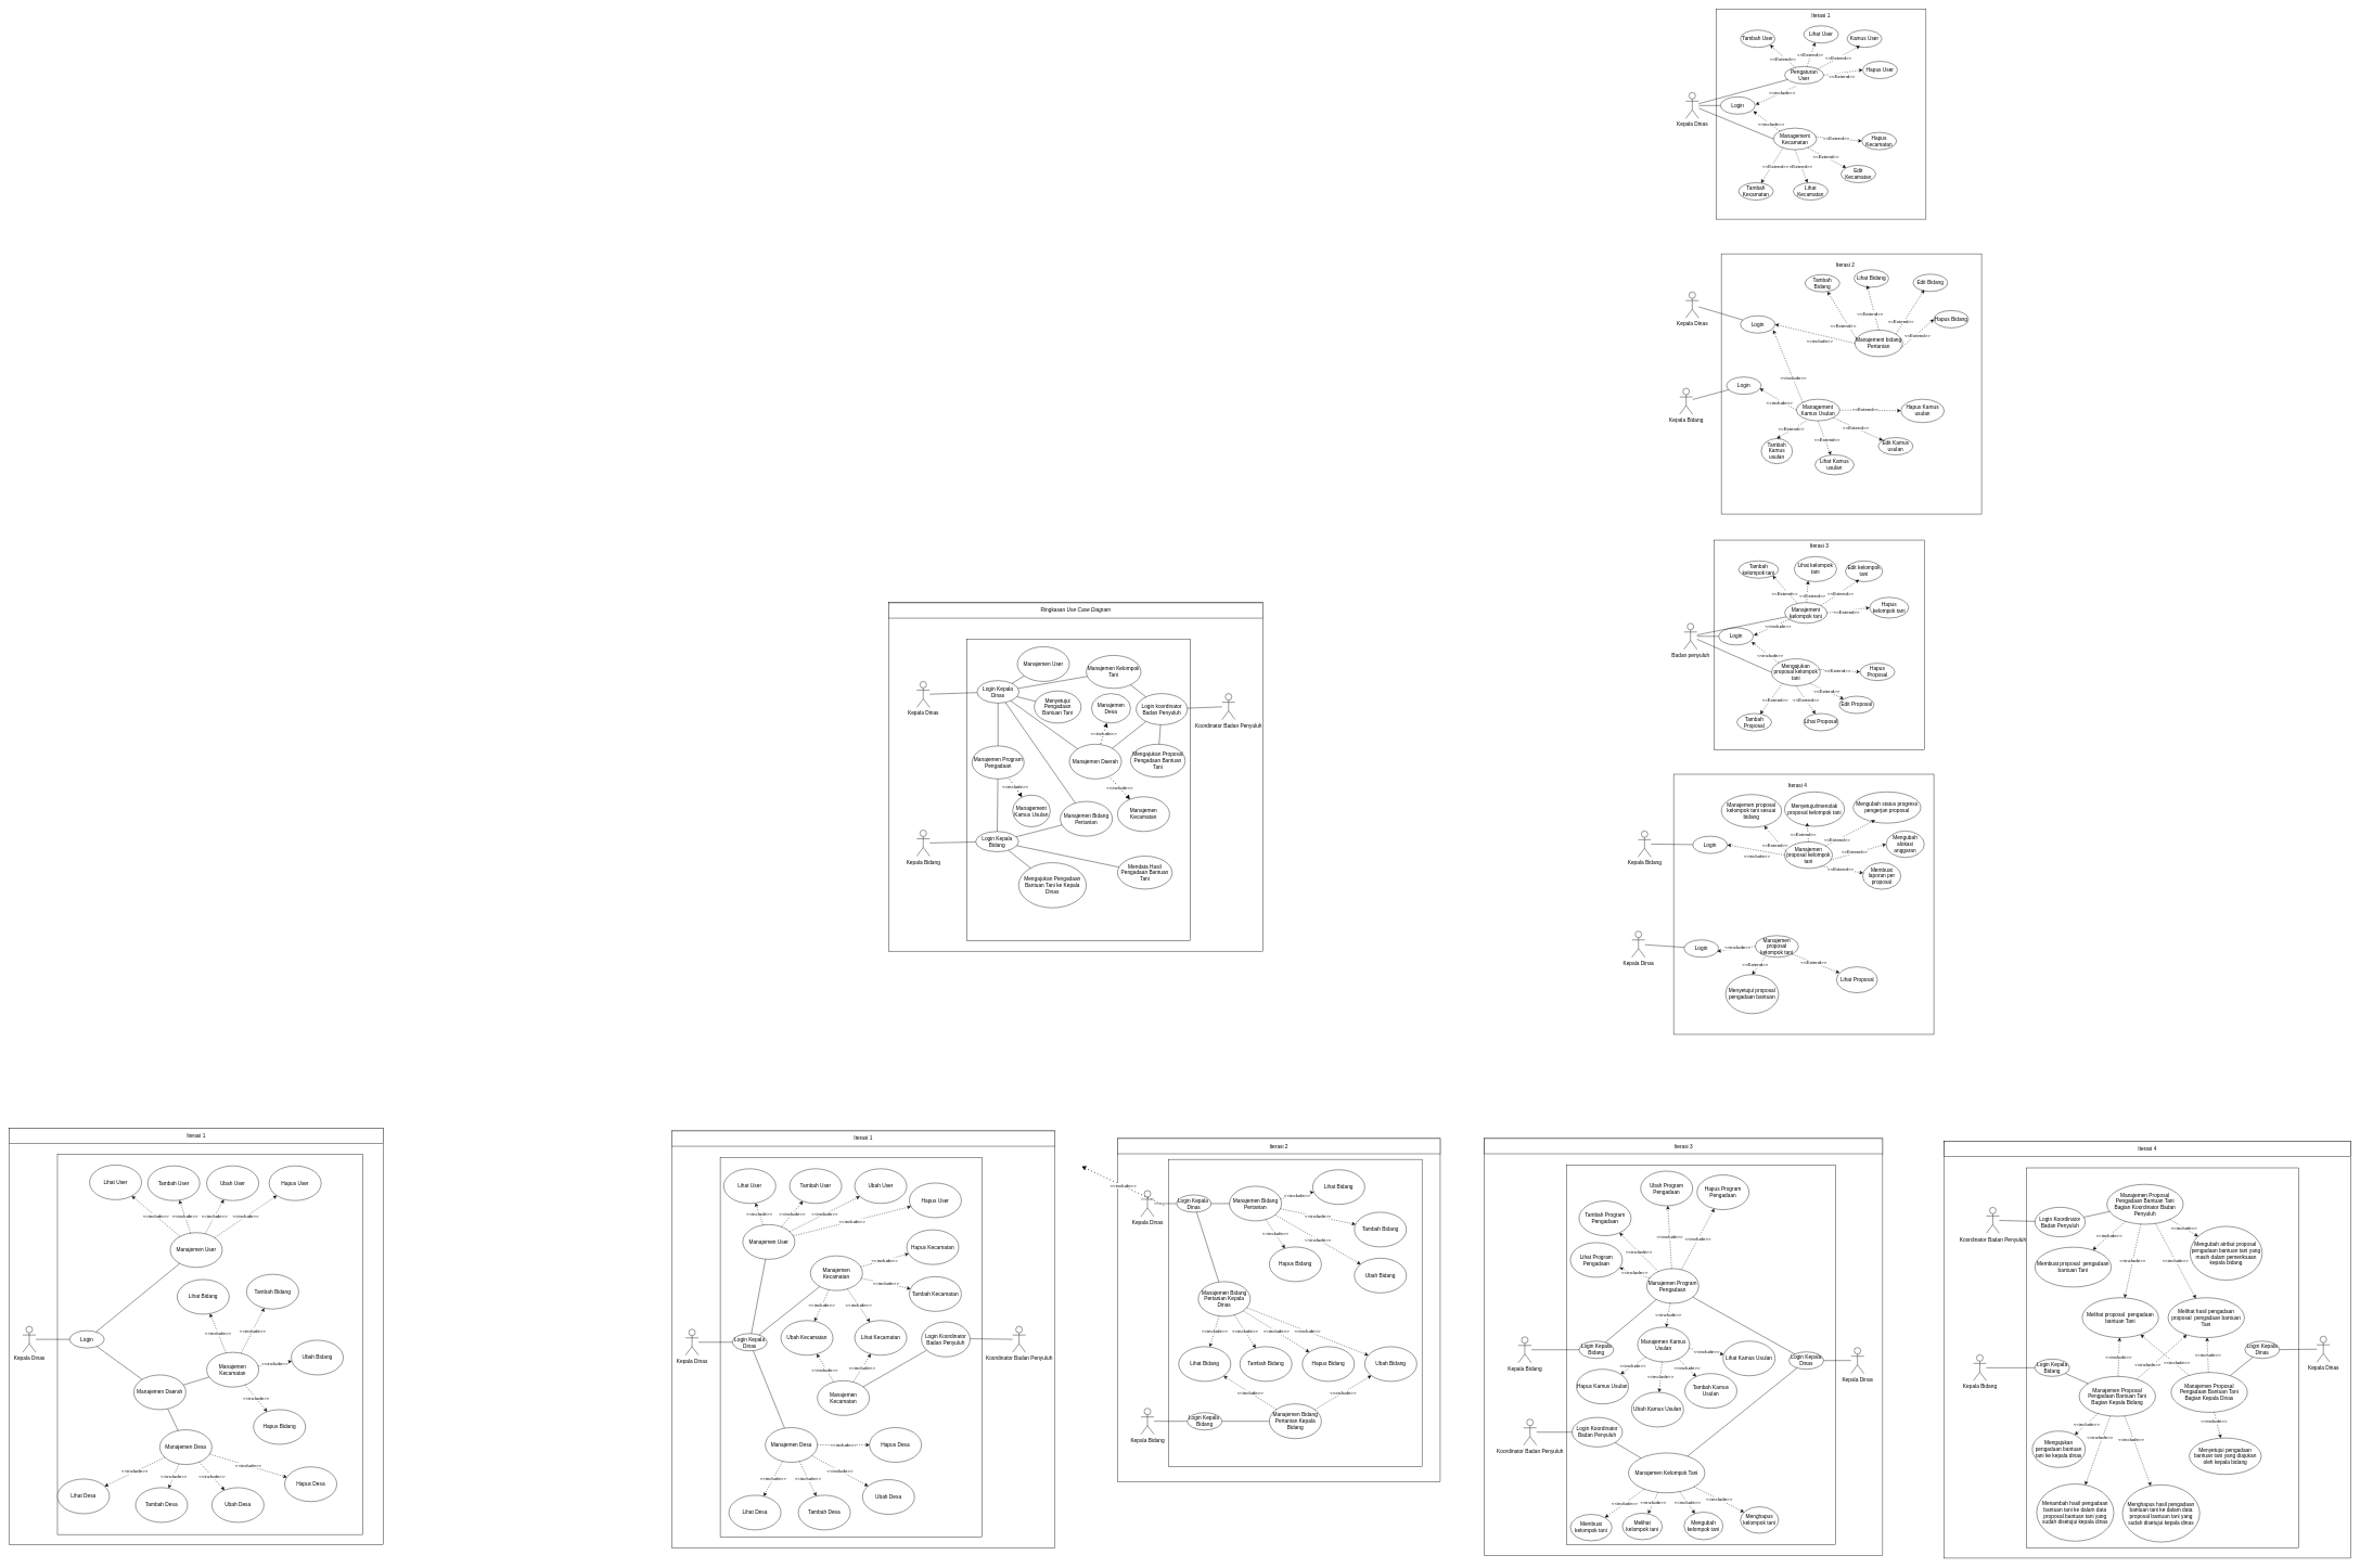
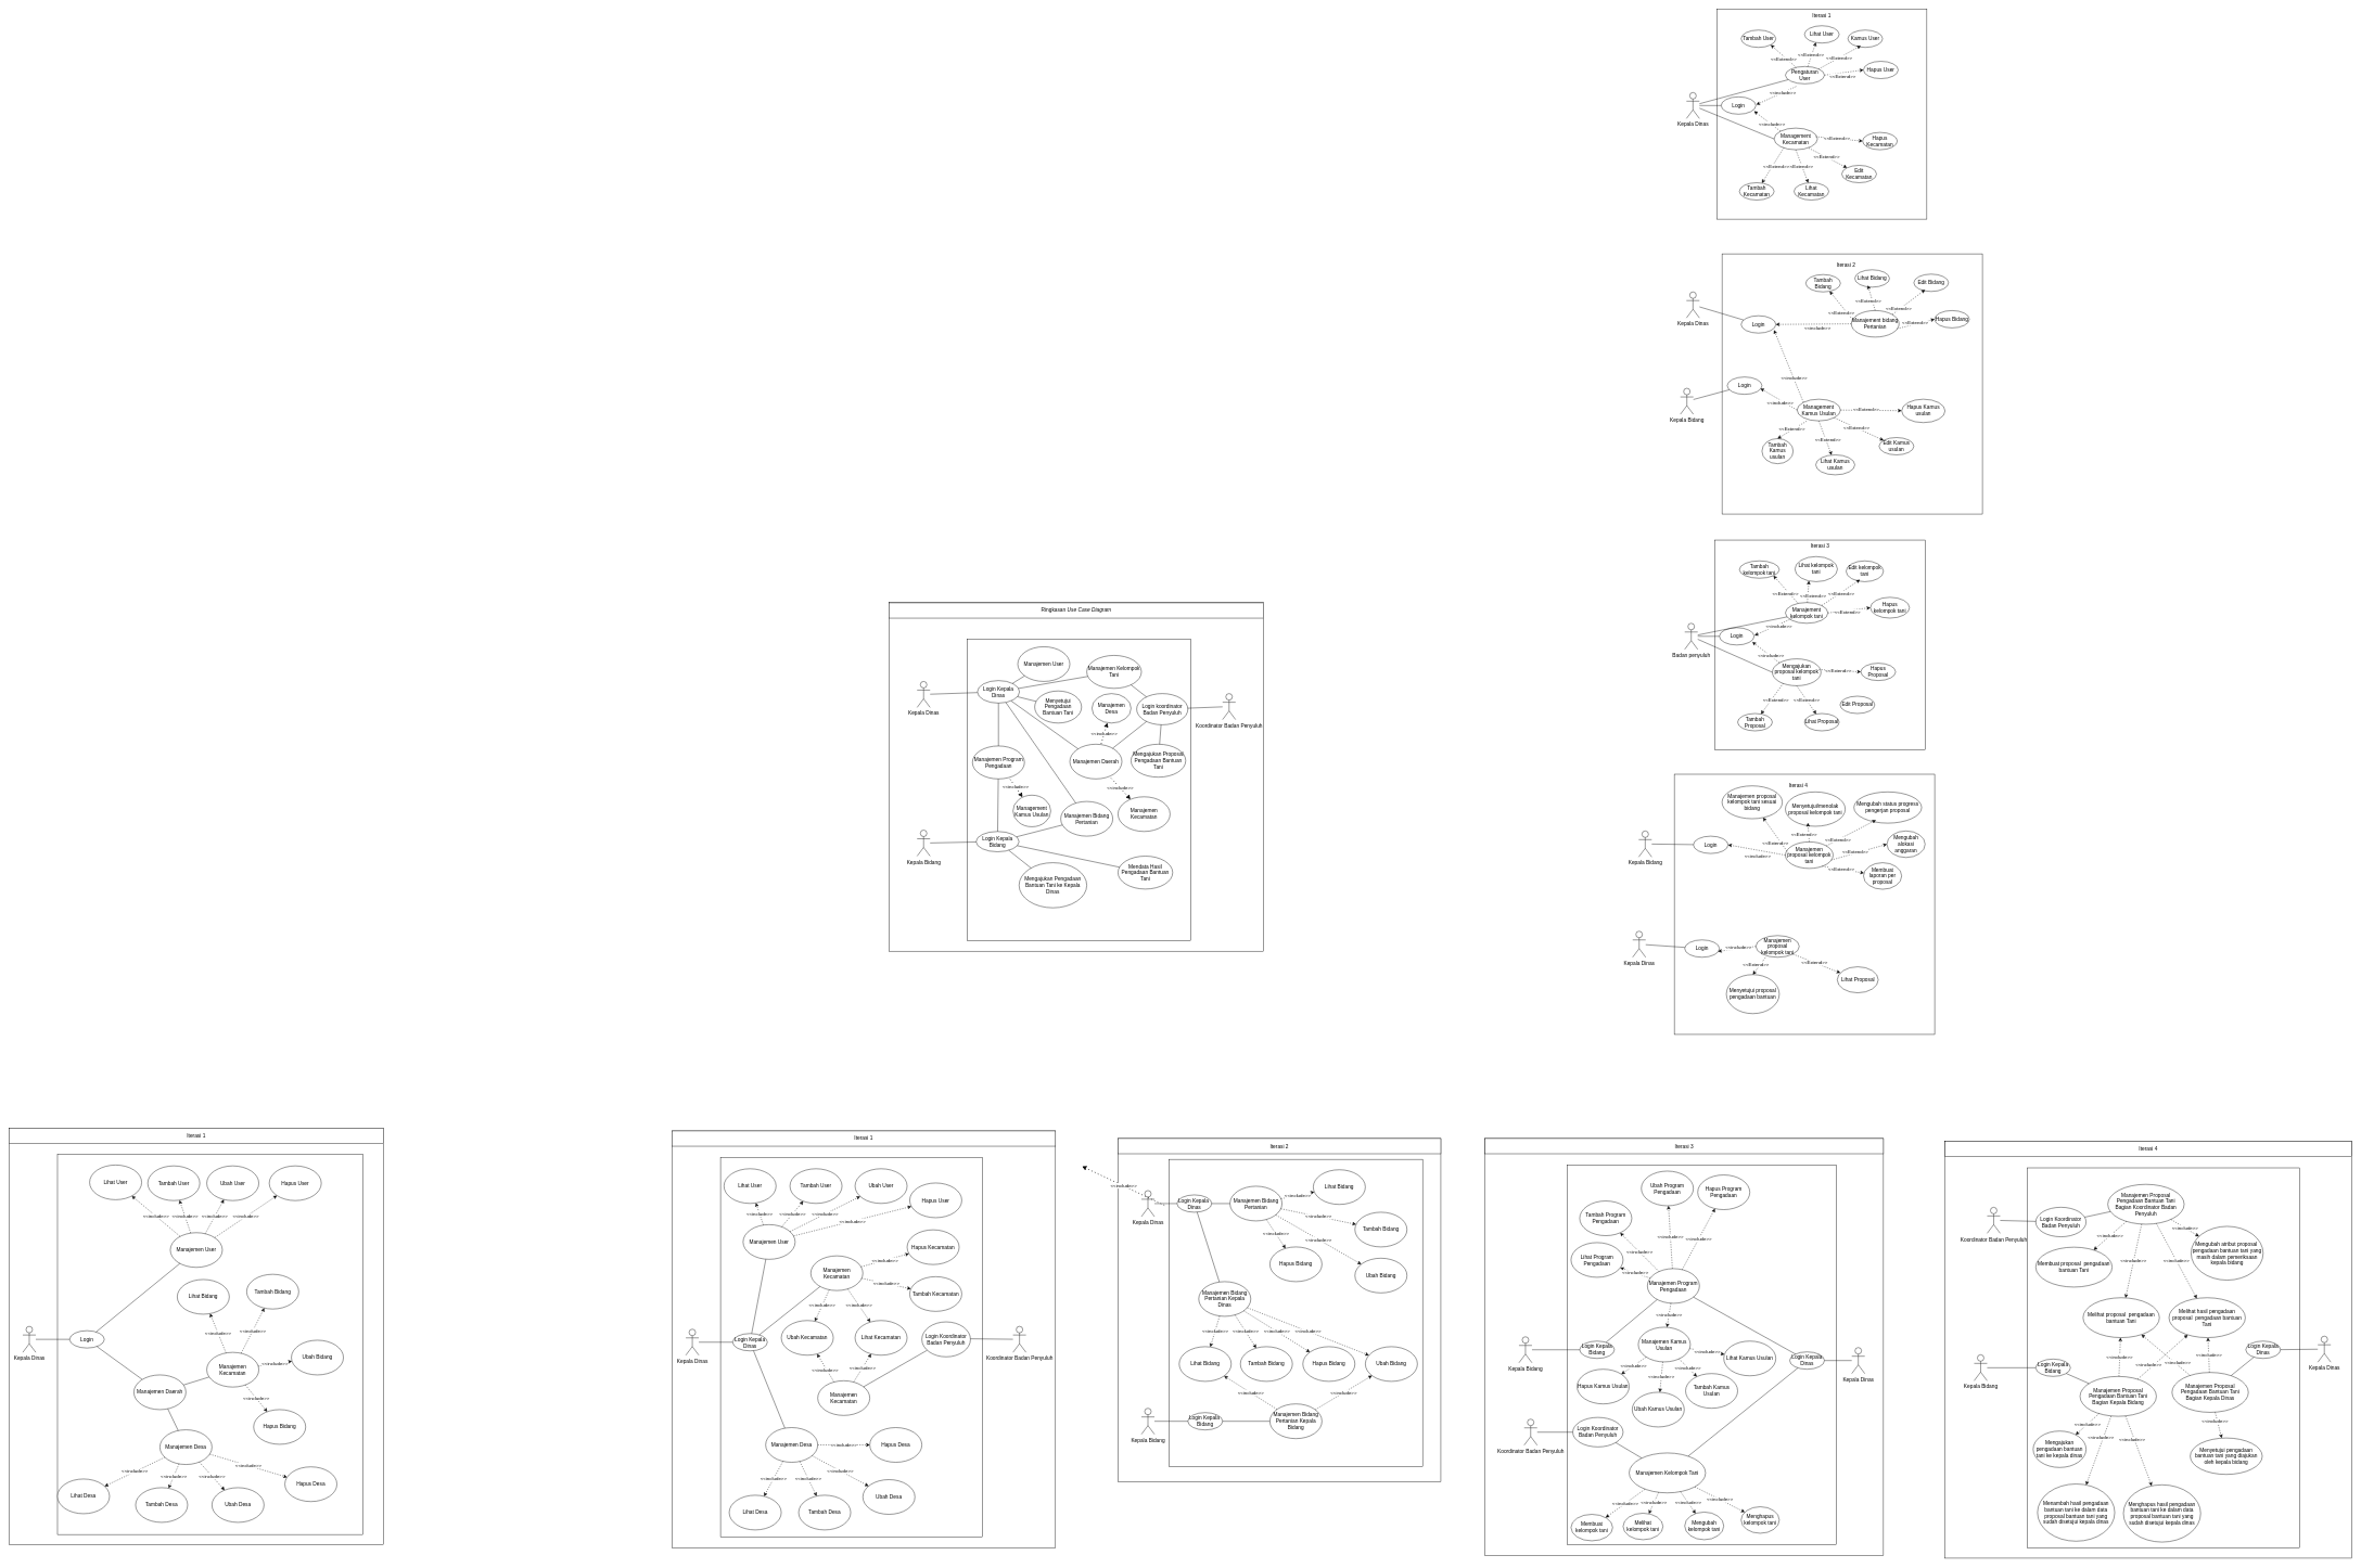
- <mxCell id="46" value="Manajement bidang Pertanian" style="ellipse;whiteSpace=wrap;html=1;" parent="1" vertex="1"><mxGeometry x="4276" y="759.79" width="110" height="61.21" as="geometry" /></mxCell>
+ <mxCell id="46" value="Manajement bidang Pertanian" style="ellipse;whiteSpace=wrap;html=1;" parent="1" vertex="1"><mxGeometry x="4266" y="714.79" width="110" height="61.21" as="geometry" /></mxCell>
- <mxCell id="103" value="" style="endArrow=classic;dashed=1;html=1;strokeWidth=1;rounded=0;endFill=1;exitX=0.797;exitY=0.921;exitDx=0;exitDy=0;exitPerimeter=0;" parent="1" source="87" target="94" edge="1"><mxGeometry width="50" height="50" relative="1" as="geometry"><mxPoint x="4252" y="1604" as="sourcePoint" /><mxPoint x="4196" y="1555" as="targetPoint" /></mxGeometry></mxCell>
- <mxCell id="104" value="&amp;lt;&amp;lt;Extend&amp;gt;&amp;gt;" style="edgeLabel;html=1;align=center;verticalAlign=middle;resizable=0;points=[];" parent="103" vertex="1" connectable="0"><mxGeometry x="-0.331" y="-1" relative="1" as="geometry"><mxPoint x="12" y="4" as="offset" /></mxGeometry></mxCell>
- <mxCell id="125" value="Manajemen proposal kelompok tani sesuai bidang" style="ellipse;whiteSpace=wrap;html=1;" parent="1" vertex="1"><mxGeometry x="3968" y="1830.79" width="139" height="75.79" as="geometry" /></mxCell>
+ <mxCell id="125" value="Manajemen proposal kelompok tani sesuai bidang" style="ellipse;whiteSpace=wrap;html=1;" parent="1" vertex="1"><mxGeometry x="3968" y="1810.79" width="139" height="75.79" as="geometry" /></mxCell>
